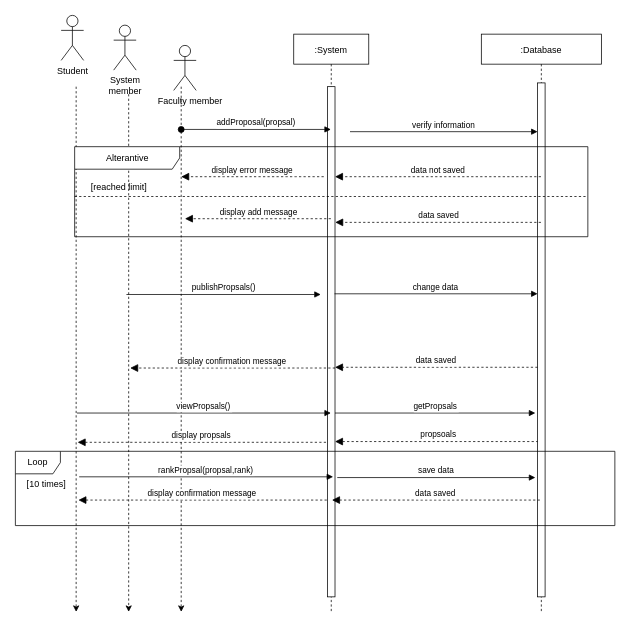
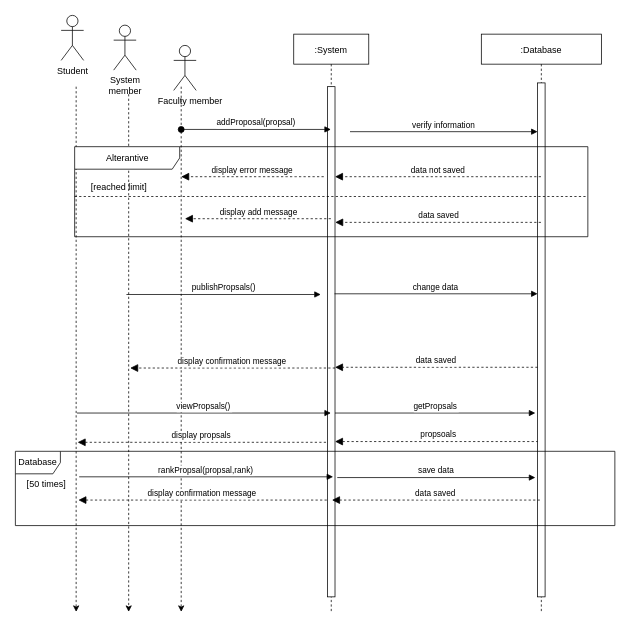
- <mxCell id="29" value="Loop" style="shape=umlFrame;whiteSpace=wrap;html=1;" parent="1" vertex="1"><mxGeometry x="20" y="601" width="799" height="99" as="geometry" /></mxCell>
+ <mxCell id="29" value="Database" style="shape=umlFrame;whiteSpace=wrap;html=1;" parent="1" vertex="1"><mxGeometry x="20" y="601" width="799" height="99" as="geometry" /></mxCell>
- <mxCell id="34" value="[10 times]" style="text;html=1;resizable=0;autosize=1;align=center;verticalAlign=middle;points=[];fillColor=none;strokeColor=none;rounded=0;" parent="1" vertex="1"><mxGeometry x="26" y="632" width="70" height="26" as="geometry" /></mxCell>
+ <mxCell id="34" value="[50 times]" style="text;html=1;resizable=0;autosize=1;align=center;verticalAlign=middle;points=[];fillColor=none;strokeColor=none;rounded=0;" parent="1" vertex="1"><mxGeometry x="26" y="632" width="70" height="26" as="geometry" /></mxCell>
